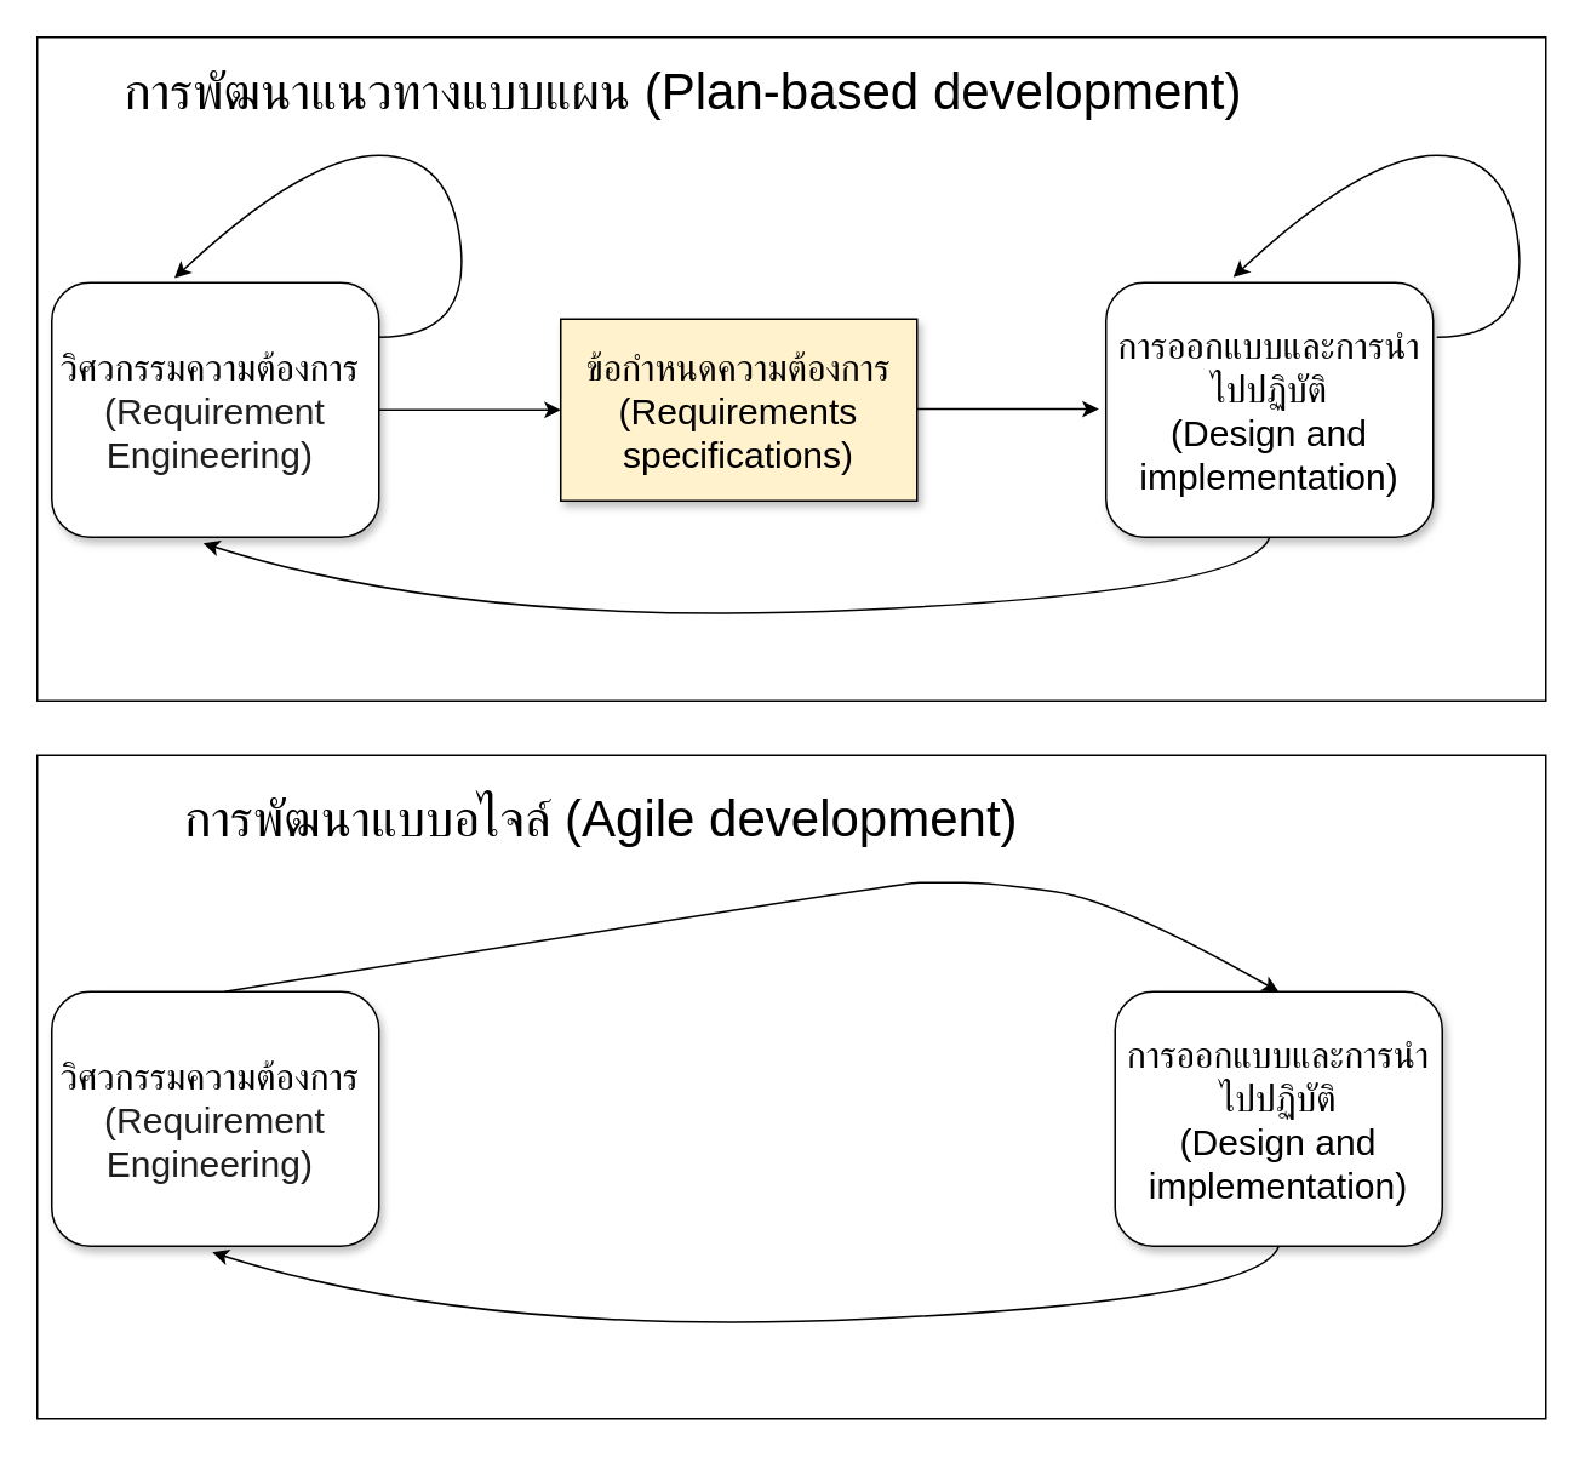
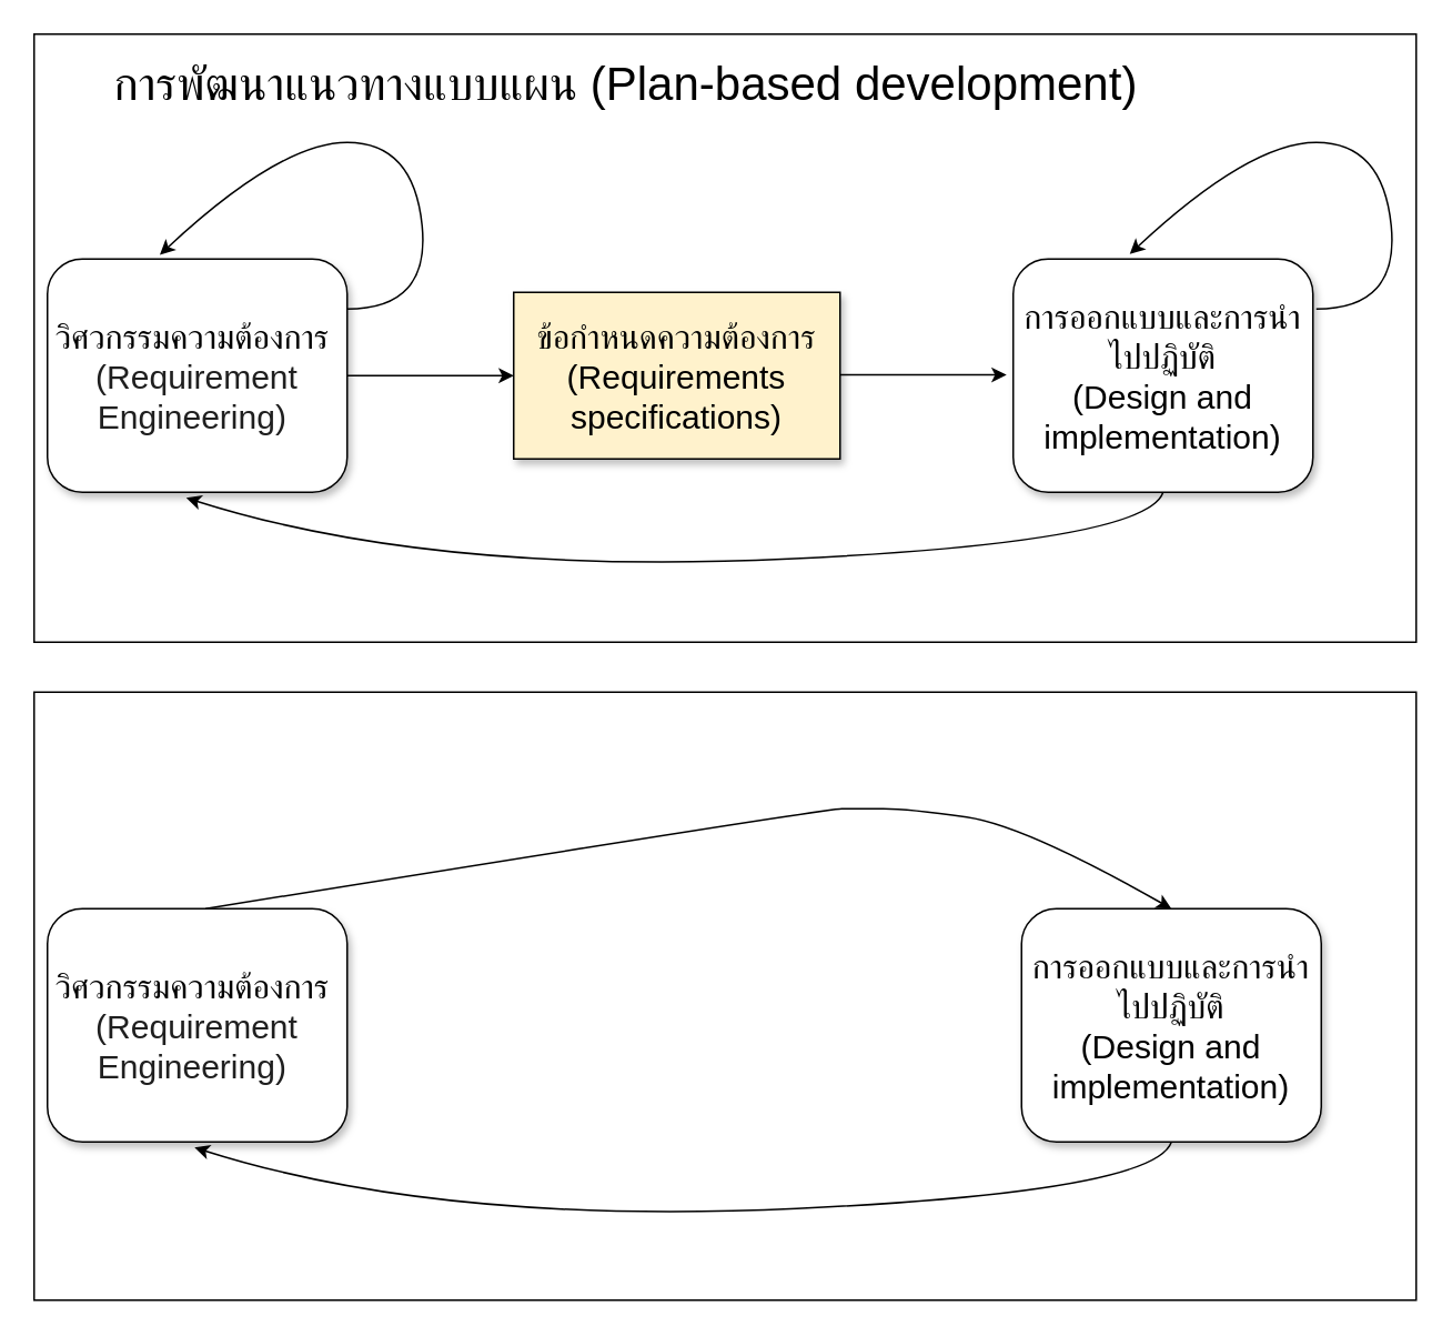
- <mxCell id="16" value="&lt;font style=&quot;font-size: 28px;&quot;&gt;การพัฒนาแบบอไจล์ (Agile development)&lt;/font&gt;" style="text;html=1;align=center;verticalAlign=middle;resizable=0;points=[];autosize=1;strokeColor=none;fillColor=none;" vertex="1" parent="1"><mxGeometry x="75" y="425" width="510" height="50" as="geometry" /></mxCell>
